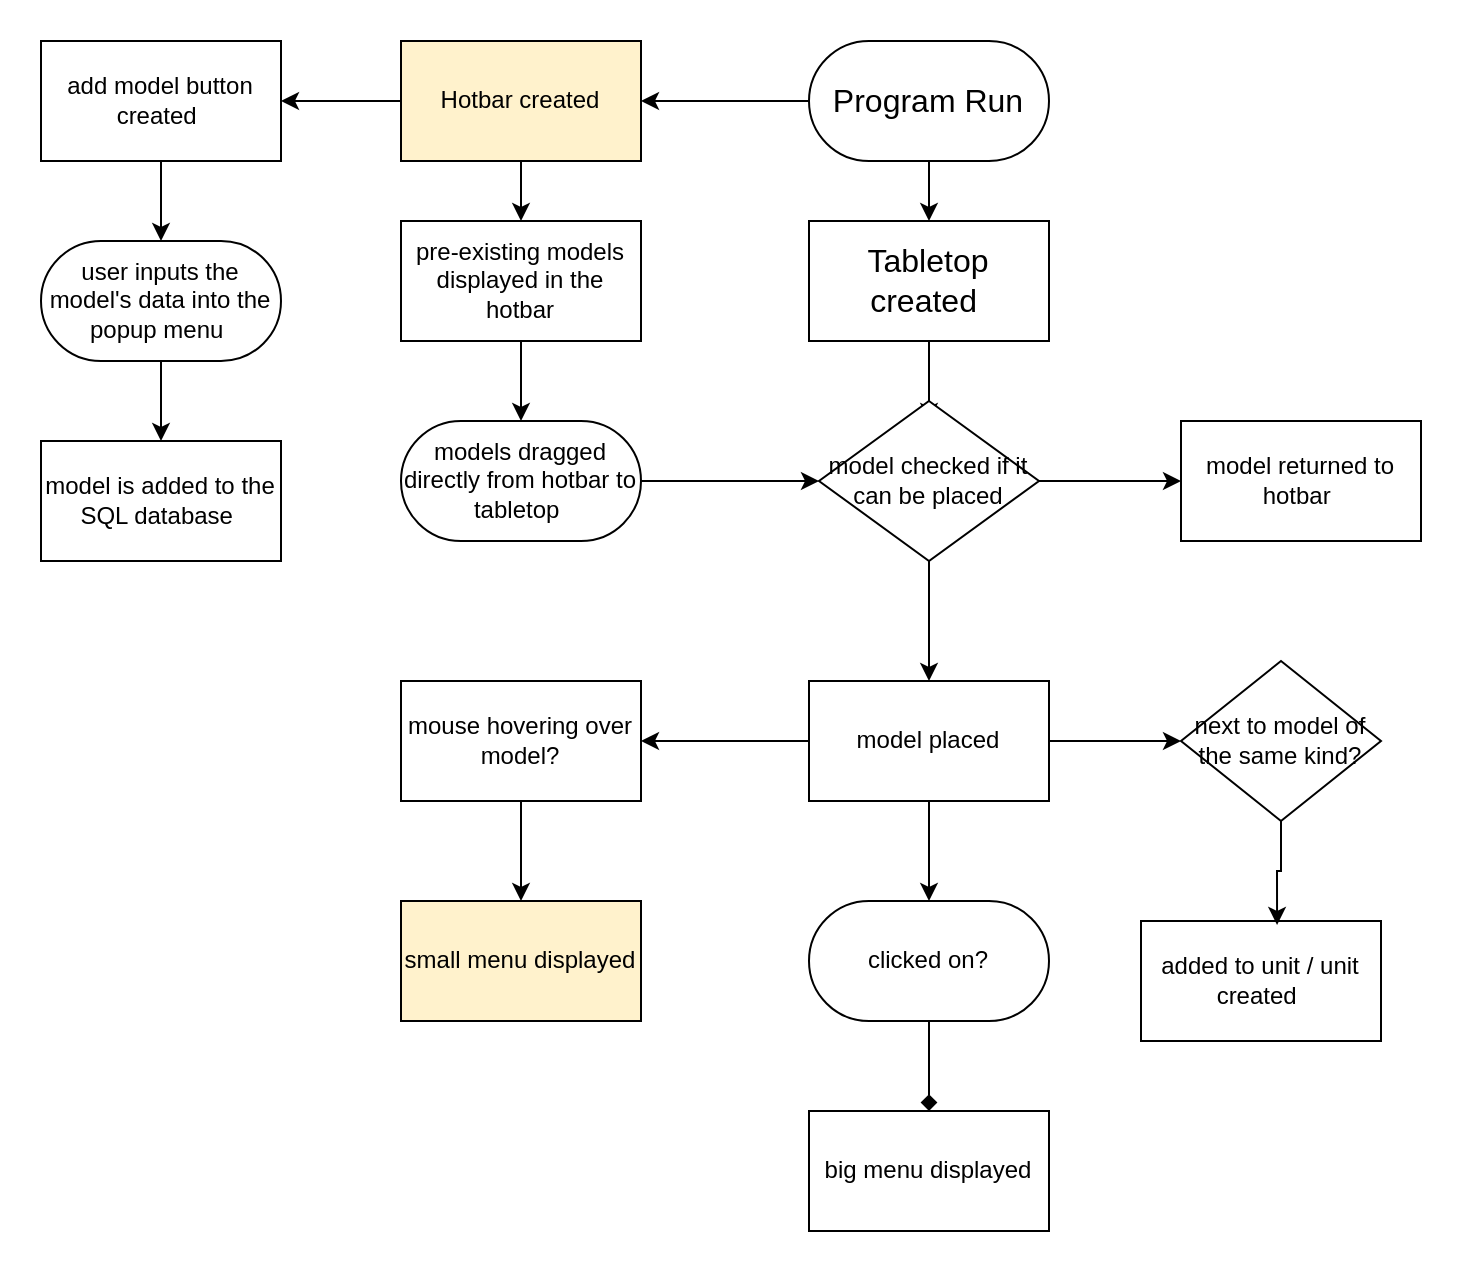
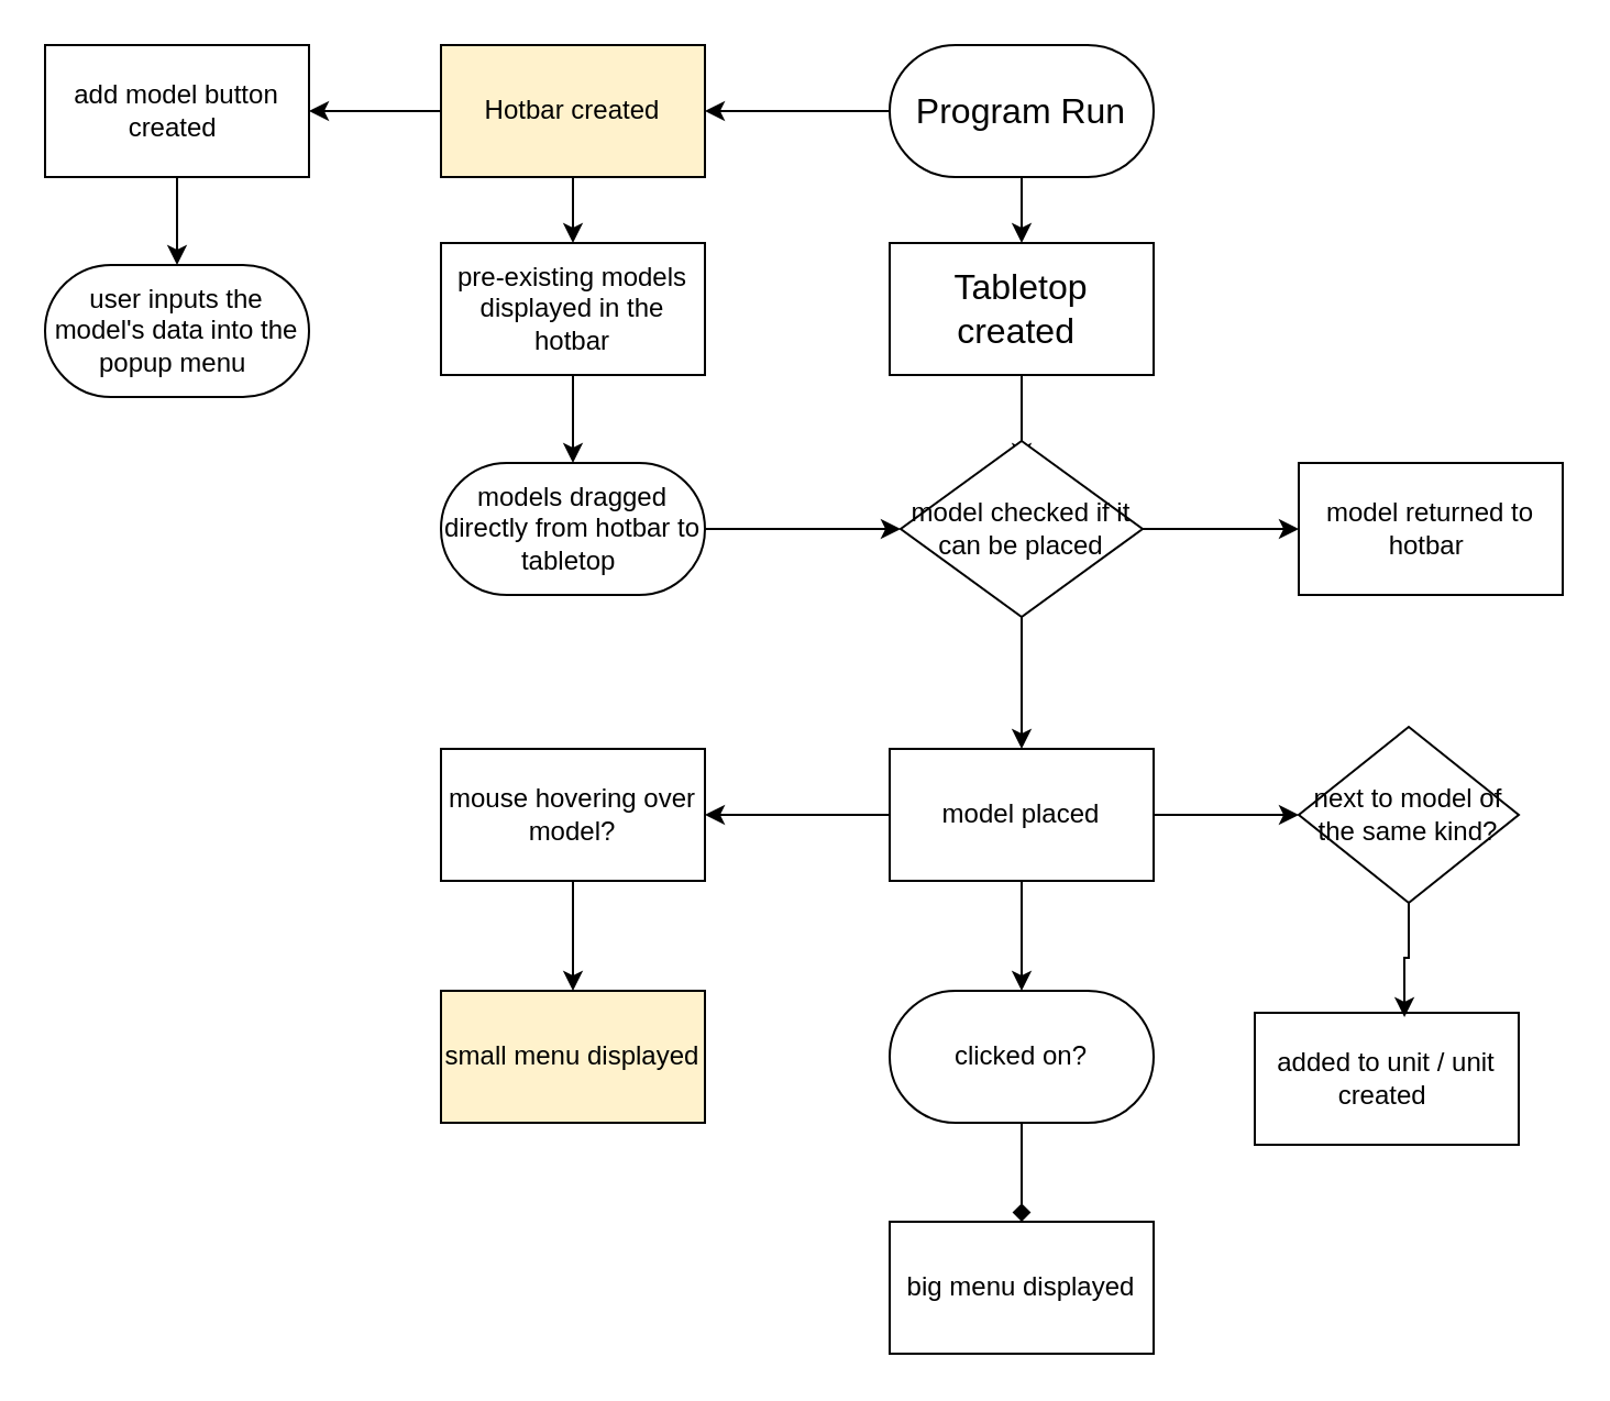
- <mxCell id="19" style="edgeStyle=orthogonalEdgeStyle;rounded=0;orthogonalLoop=1;jettySize=auto;html=1;entryX=0.5;entryY=0;entryDx=0;entryDy=0;" edge="1" parent="1" source="20" target="21"><mxGeometry relative="1" as="geometry" /></mxCell>
- <mxCell id="21" value="model is added to the SQL database&amp;nbsp;" style="rounded=0;whiteSpace=wrap;html=1;" vertex="1" parent="1"><mxGeometry x="20" y="220" width="120" height="60" as="geometry" /></mxCell>
